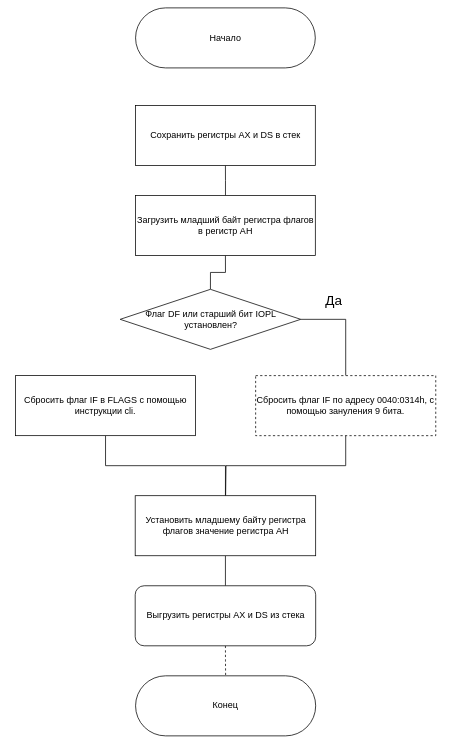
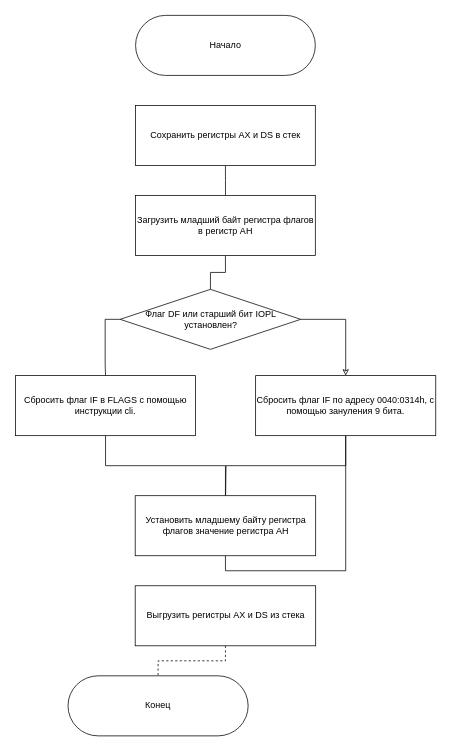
- <mxCell id="2" value="Начало" style="rounded=1;whiteSpace=wrap;html=1;arcSize=50;" parent="1" vertex="1"><mxGeometry x="180" y="10" width="239.5" height="80" as="geometry" /></mxCell>
+ <mxCell id="2" value="Начало" style="rounded=1;whiteSpace=wrap;html=1;arcSize=50;" parent="1" vertex="1"><mxGeometry x="180" width="239.5" height="80" as="geometry" y="20" /></mxCell>
- <mxCell id="14" value="&lt;font style=&quot;font-size: 18px&quot;&gt;Да&lt;/font&gt;" style="text;html=1;align=center;verticalAlign=middle;resizable=0;points=[];autosize=1;" parent="1" vertex="1"><mxGeometry x="423.5" y="390" width="40" height="20" as="geometry" /></mxCell>
+ <mxCell id="8" style="edgeStyle=orthogonalEdgeStyle;rounded=0;orthogonalLoop=1;jettySize=auto;html=1;exitX=0;exitY=0.5;exitDx=0;exitDy=0;endArrow=none;endFill=0;" parent="1" source="9" target="13" edge="1"><mxGeometry relative="1" as="geometry" /></mxCell>
- <mxCell id="7" style="edgeStyle=orthogonalEdgeStyle;rounded=0;orthogonalLoop=1;jettySize=auto;html=1;exitX=1;exitY=0.5;exitDx=0;exitDy=0;endArrow=none;endFill=0;" parent="1" source="9" target="11" edge="1"><mxGeometry relative="1" as="geometry" /></mxCell>
+ <mxCell id="7" style="edgeStyle=orthogonalEdgeStyle;rounded=0;orthogonalLoop=1;jettySize=auto;html=1;exitX=1;exitY=0.5;exitDx=0;exitDy=0;endArrow=classic;endFill=0;" parent="1" source="9" target="11" edge="1"><mxGeometry relative="1" as="geometry" /></mxCell>
- <mxCell id="11" value="&lt;div&gt;Сбросить флаг IF по адресу 0040:0314h, с помощью зануления 9 бита.&lt;br&gt;&lt;/div&gt;" style="rounded=0;whiteSpace=wrap;html=1;dashed=1;" parent="1" vertex="1"><mxGeometry x="340" y="500" width="240" height="80" as="geometry" /></mxCell>
+ <mxCell id="11" value="&lt;div&gt;Сбросить флаг IF по адресу 0040:0314h, с помощью зануления 9 бита.&lt;br&gt;&lt;/div&gt;" style="rounded=0;whiteSpace=wrap;html=1;" parent="1" vertex="1"><mxGeometry x="340" y="500" width="240" height="80" as="geometry" /></mxCell>
- <mxCell id="15" style="edgeStyle=orthogonalEdgeStyle;rounded=0;orthogonalLoop=1;jettySize=auto;html=1;exitX=0.5;exitY=1;exitDx=0;exitDy=0;entryX=0.5;entryY=0;entryDx=0;entryDy=0;endArrow=none;endFill=0;" parent="1" source="16" target="18" edge="1"><mxGeometry relative="1" as="geometry" /></mxCell>
+ <mxCell id="15" style="edgeStyle=orthogonalEdgeStyle;rounded=0;orthogonalLoop=1;jettySize=auto;html=1;exitX=0.5;exitY=1;exitDx=0;exitDy=0;endArrow=none;endFill=0;" parent="1" source="16" target="11" edge="1"><mxGeometry relative="1" as="geometry" /></mxCell>
- <mxCell id="18" value="Выгрузить регистры AX и DS из стека" style="whiteSpace=wrap;html=1;rounded=1;" parent="1" vertex="1"><mxGeometry x="179.5" y="780" width="240.5" height="80" as="geometry" /></mxCell>
+ <mxCell id="18" value="Выгрузить регистры AX и DS из стека" style="rounded=0;whiteSpace=wrap;html=1;" parent="1" vertex="1"><mxGeometry x="179.5" y="780" width="240.5" height="80" as="geometry" /></mxCell>
- <mxCell id="19" value="Конец" style="rounded=1;whiteSpace=wrap;html=1;arcSize=50;" parent="1" vertex="1"><mxGeometry x="180" y="900" width="240" height="80" as="geometry" /></mxCell>
+ <mxCell id="19" value="Конец" style="rounded=1;whiteSpace=wrap;html=1;arcSize=50;" parent="1" vertex="1"><mxGeometry x="90" y="900" width="240" height="80" as="geometry" /></mxCell>
